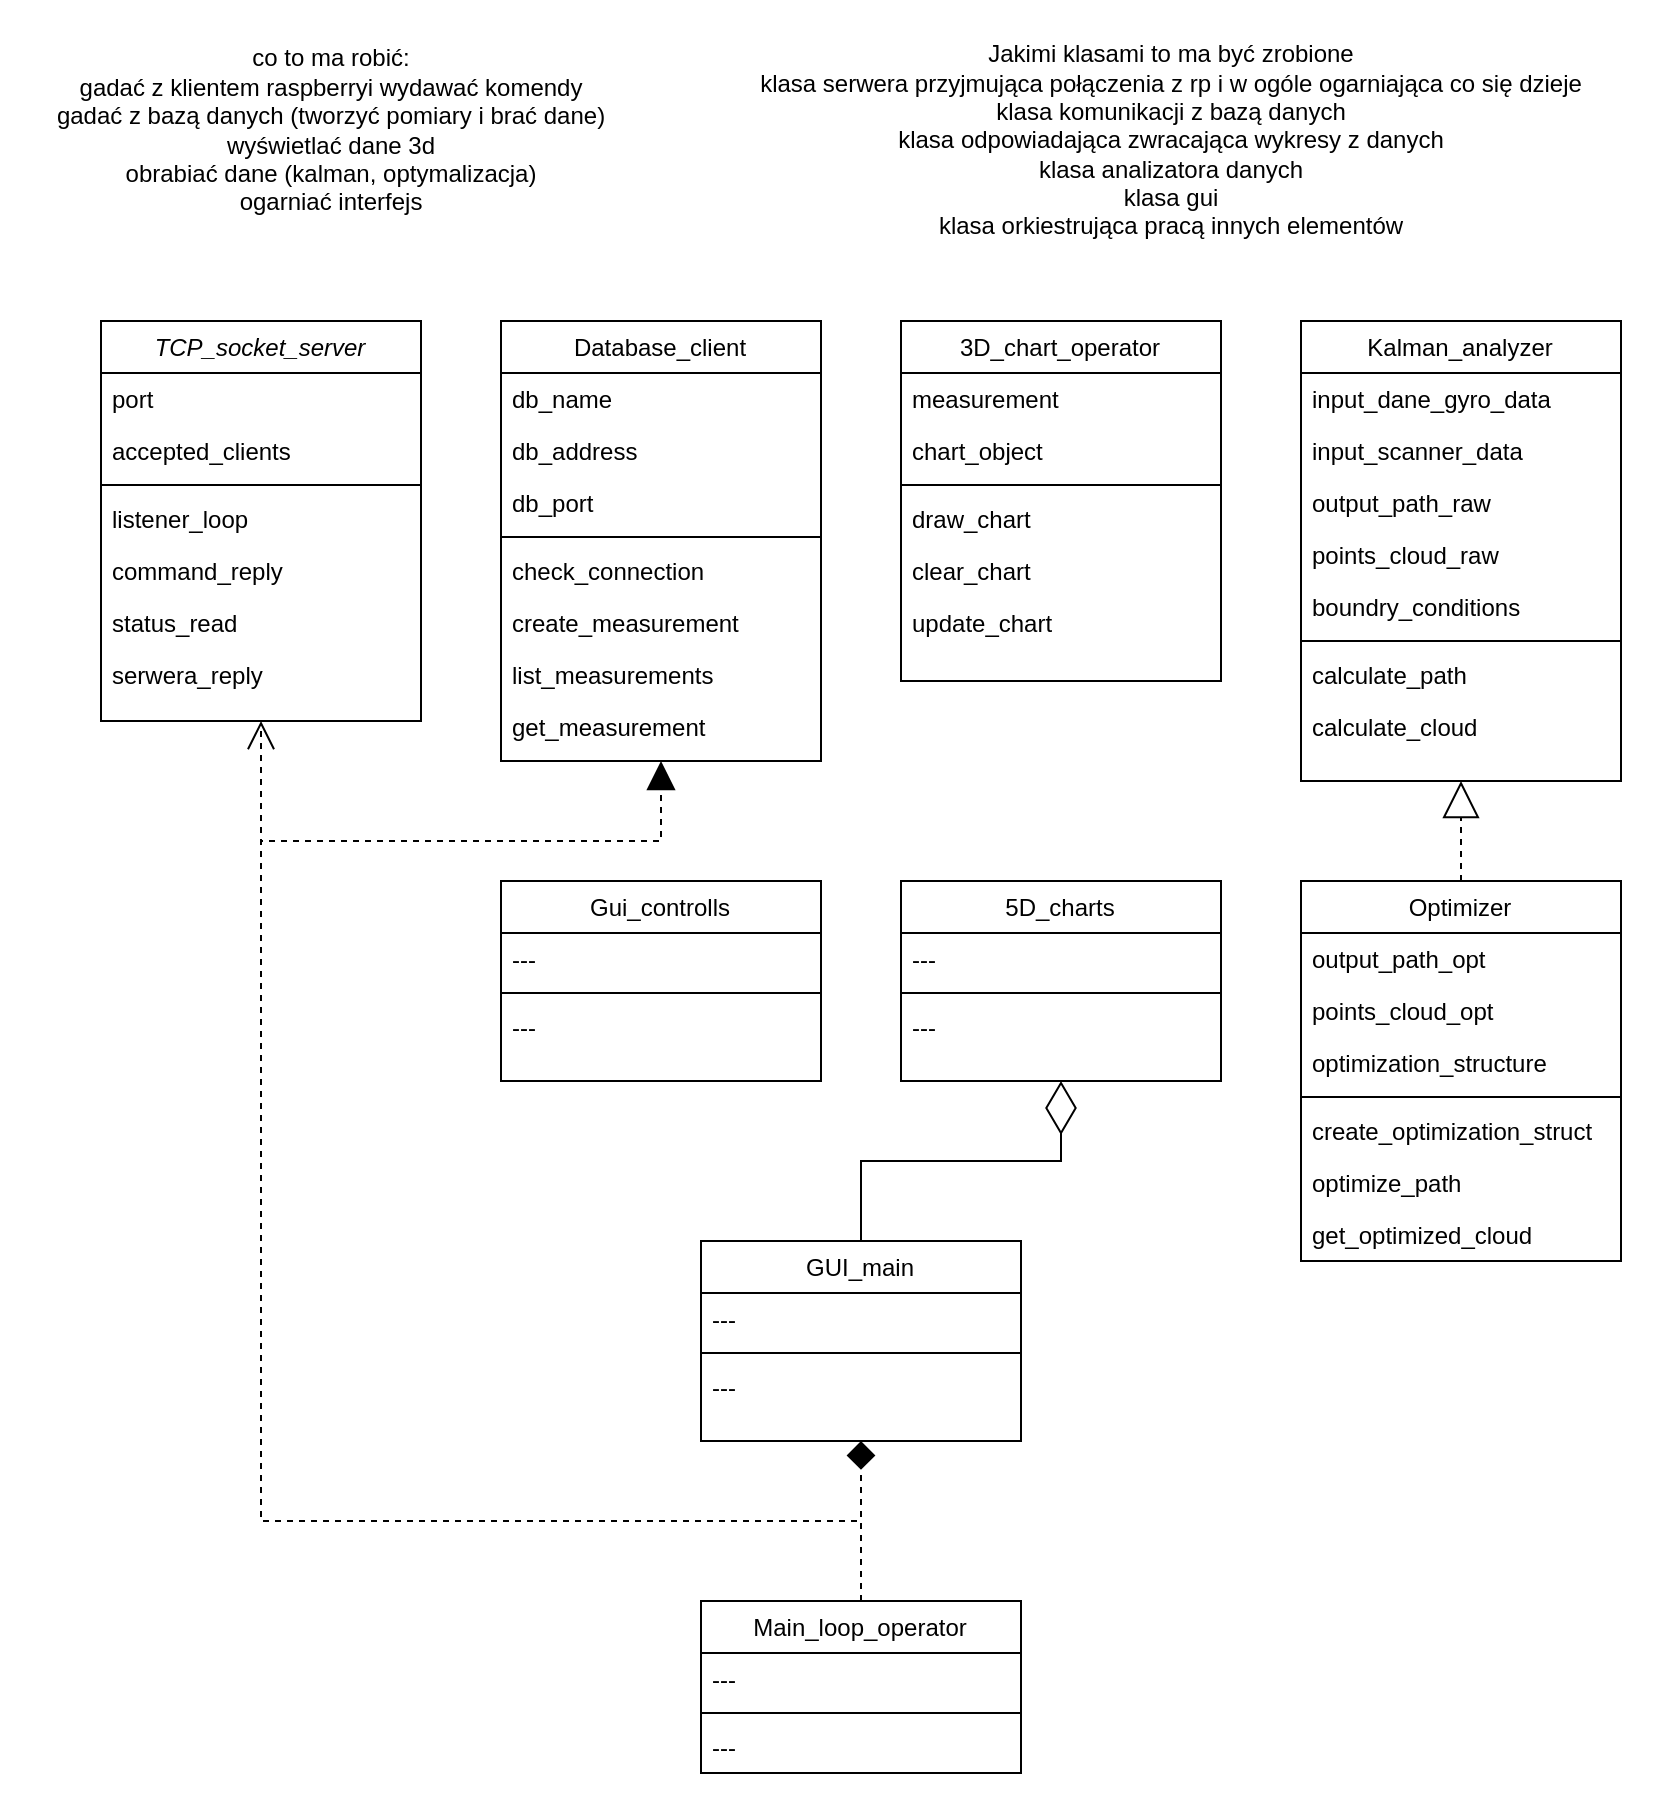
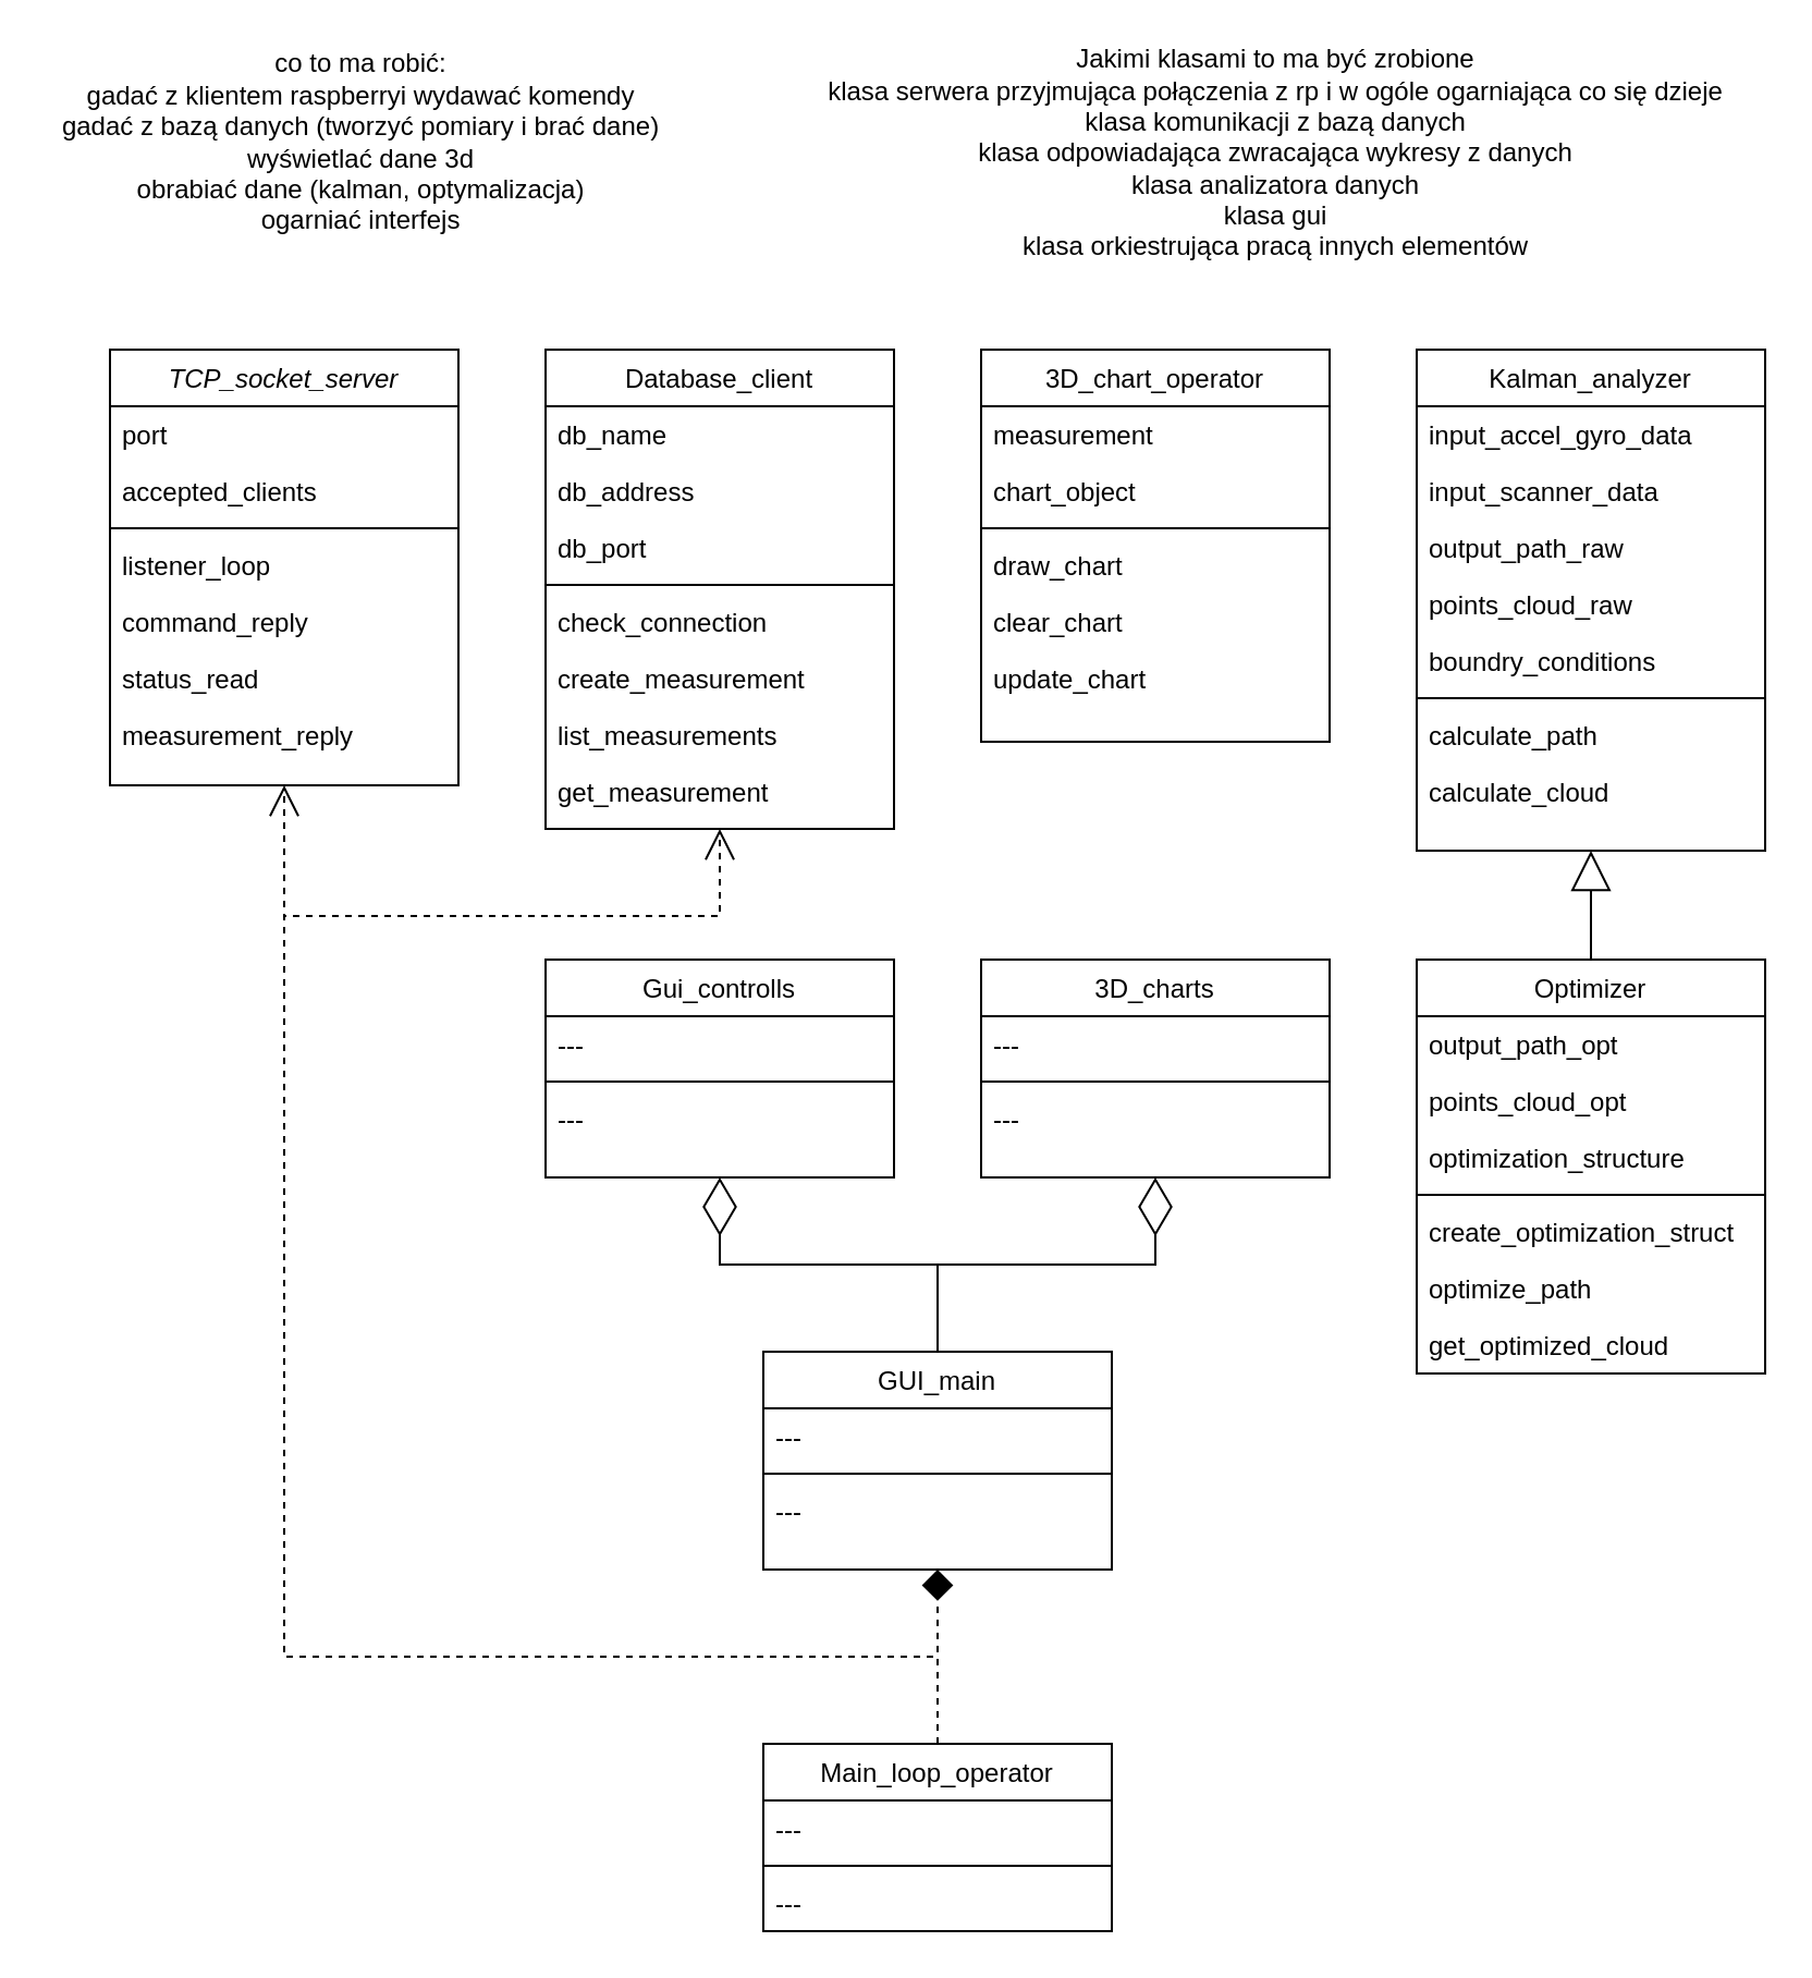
- <mxCell id="41" value="input_dane_gyro_data" style="text;align=left;verticalAlign=top;spacingLeft=4;spacingRight=4;overflow=hidden;rotatable=0;points=[[0,0.5],[1,0.5]];portConstraint=eastwest;" parent="40" vertex="1"><mxGeometry y="26" width="160" height="26" as="geometry" /></mxCell>
+ <mxCell id="41" value="input_accel_gyro_data" style="text;align=left;verticalAlign=top;spacingLeft=4;spacingRight=4;overflow=hidden;rotatable=0;points=[[0,0.5],[1,0.5]];portConstraint=eastwest;" parent="40" vertex="1"><mxGeometry y="26" width="160" height="26" as="geometry" /></mxCell>
- <mxCell id="9" value="serwera_reply" style="text;align=left;verticalAlign=top;spacingLeft=4;spacingRight=4;overflow=hidden;rotatable=0;points=[[0,0.5],[1,0.5]];portConstraint=eastwest;" parent="2" vertex="1"><mxGeometry y="164" width="160" height="26" as="geometry" /></mxCell>
+ <mxCell id="9" value="measurement_reply" style="text;align=left;verticalAlign=top;spacingLeft=4;spacingRight=4;overflow=hidden;rotatable=0;points=[[0,0.5],[1,0.5]];portConstraint=eastwest;" parent="2" vertex="1"><mxGeometry y="164" width="160" height="26" as="geometry" /></mxCell>
- <mxCell id="66" value="" style="endArrow=block;endSize=12;dashed=1;html=1;rounded=0;edgeStyle=orthogonalEdgeStyle;exitX=0.5;exitY=0;exitDx=0;exitDy=0;entryX=0.5;entryY=1;entryDx=0;entryDy=0;" parent="1" source="49" target="14" edge="1"><mxGeometry width="160" relative="1" as="geometry"><mxPoint x="440" y="810" as="sourcePoint" /><mxPoint x="300" y="400" as="targetPoint" /><Array as="points"><mxPoint x="430" y="760" /><mxPoint x="130" y="760" /><mxPoint x="130" y="420" /><mxPoint x="330" y="420" /></Array></mxGeometry></mxCell>
+ <mxCell id="66" value="" style="endArrow=open;endSize=12;dashed=1;html=1;rounded=0;edgeStyle=orthogonalEdgeStyle;exitX=0.5;exitY=0;exitDx=0;exitDy=0;entryX=0.5;entryY=1;entryDx=0;entryDy=0;" parent="1" source="49" target="14" edge="1"><mxGeometry width="160" relative="1" as="geometry"><mxPoint x="440" y="810" as="sourcePoint" /><mxPoint x="300" y="400" as="targetPoint" /><Array as="points"><mxPoint x="430" y="760" /><mxPoint x="130" y="760" /><mxPoint x="130" y="420" /><mxPoint x="330" y="420" /></Array></mxGeometry></mxCell>
- <mxCell id="53" value="" style="endArrow=block;endSize=16;endFill=0;html=1;rounded=0;edgeStyle=orthogonalEdgeStyle;entryX=0.5;entryY=1;entryDx=0;entryDy=0;exitX=0.5;exitY=0;exitDx=0;exitDy=0;dashed=1;" parent="1" source="32" target="40" edge="1"><mxGeometry width="160" relative="1" as="geometry"><mxPoint x="430" y="470" as="sourcePoint" /><mxPoint x="590" y="470" as="targetPoint" /></mxGeometry></mxCell>
+ <mxCell id="53" value="" style="endArrow=block;endSize=16;endFill=0;html=1;rounded=0;edgeStyle=orthogonalEdgeStyle;entryX=0.5;entryY=1;entryDx=0;entryDy=0;exitX=0.5;exitY=0;exitDx=0;exitDy=0;" parent="1" source="32" target="40" edge="1"><mxGeometry width="160" relative="1" as="geometry"><mxPoint x="430" y="470" as="sourcePoint" /><mxPoint x="590" y="470" as="targetPoint" /></mxGeometry></mxCell>
- <mxCell id="54" value="5D_charts" style="swimlane;fontStyle=0;align=center;verticalAlign=top;childLayout=stackLayout;horizontal=1;startSize=26;horizontalStack=0;resizeParent=1;resizeLast=0;collapsible=1;marginBottom=0;rounded=0;shadow=0;strokeWidth=1;" parent="1" vertex="1"><mxGeometry x="450" y="440" width="160" height="100" as="geometry"><mxRectangle x="340" y="380" width="170" height="26" as="alternateBounds" /></mxGeometry></mxCell>
+ <mxCell id="54" value="3D_charts" style="swimlane;fontStyle=0;align=center;verticalAlign=top;childLayout=stackLayout;horizontal=1;startSize=26;horizontalStack=0;resizeParent=1;resizeLast=0;collapsible=1;marginBottom=0;rounded=0;shadow=0;strokeWidth=1;" parent="1" vertex="1"><mxGeometry x="450" y="440" width="160" height="100" as="geometry"><mxRectangle x="340" y="380" width="170" height="26" as="alternateBounds" /></mxGeometry></mxCell>
+ <mxCell id="62" value="" style="endArrow=diamondThin;endFill=0;endSize=24;html=1;rounded=0;edgeStyle=orthogonalEdgeStyle;exitX=0.5;exitY=0;exitDx=0;exitDy=0;entryX=0.5;entryY=1;entryDx=0;entryDy=0;" parent="1" source="10" target="58" edge="1"><mxGeometry width="160" relative="1" as="geometry"><mxPoint x="420" y="400" as="sourcePoint" /><mxPoint x="570" y="580" as="targetPoint" /><Array as="points"><mxPoint x="430" y="580" /><mxPoint x="330" y="580" /></Array></mxGeometry></mxCell>
